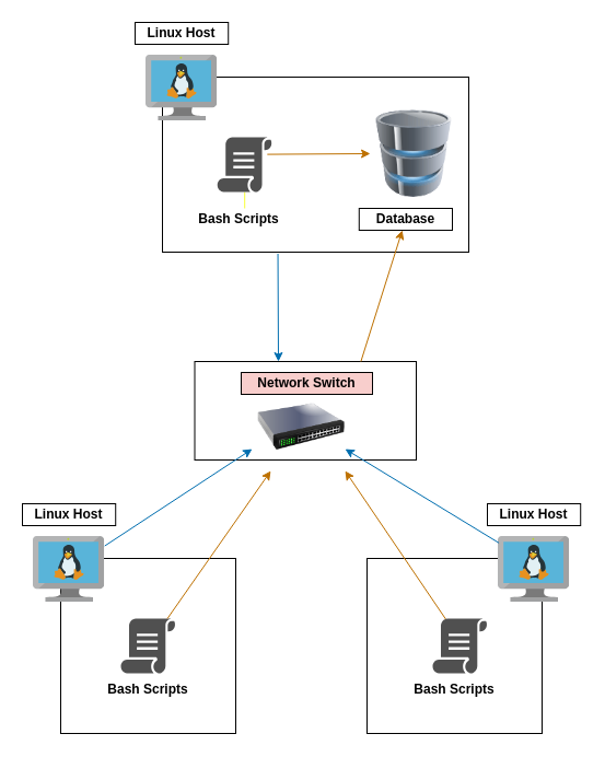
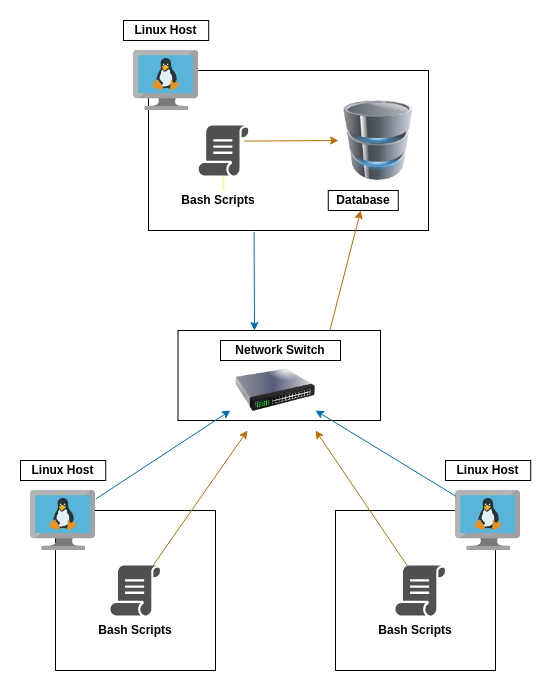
- <mxCell id="19" value="&lt;b&gt;Database&lt;/b&gt;" style="rounded=0;whiteSpace=wrap;html=1;" vertex="1" parent="1"><mxGeometry x="327.78" y="190" width="85.22" height="20" as="geometry" /></mxCell>
+ <mxCell id="19" value="&lt;b&gt;Database&lt;/b&gt;" style="rounded=0;whiteSpace=wrap;html=1;" vertex="1" parent="1"><mxGeometry x="327.78" y="190" width="70" height="20" as="geometry" /></mxCell>
- <mxCell id="18" value="&lt;b&gt;Network Switch&lt;/b&gt;" style="rounded=0;whiteSpace=wrap;html=1;fillColor=#f8cecc;" vertex="1" parent="1"><mxGeometry x="220" y="340" width="120" height="20" as="geometry" /></mxCell>
+ <mxCell id="18" value="&lt;b&gt;Network Switch&lt;/b&gt;" style="rounded=0;whiteSpace=wrap;html=1;" vertex="1" parent="1"><mxGeometry x="220" y="340" width="120" height="20" as="geometry" /></mxCell>
